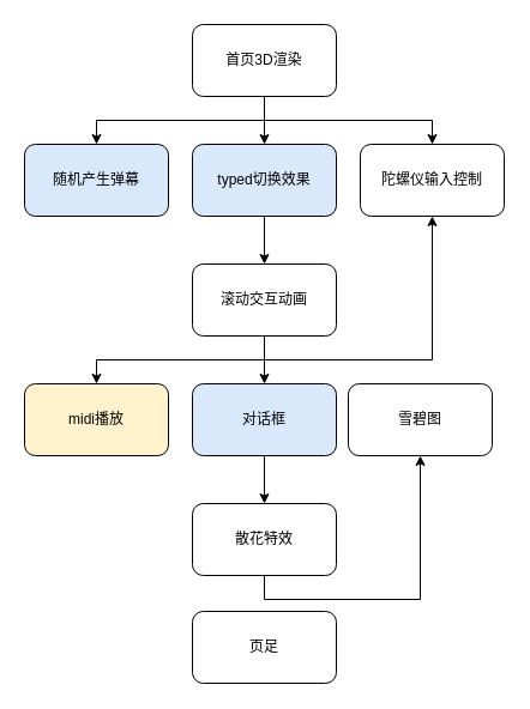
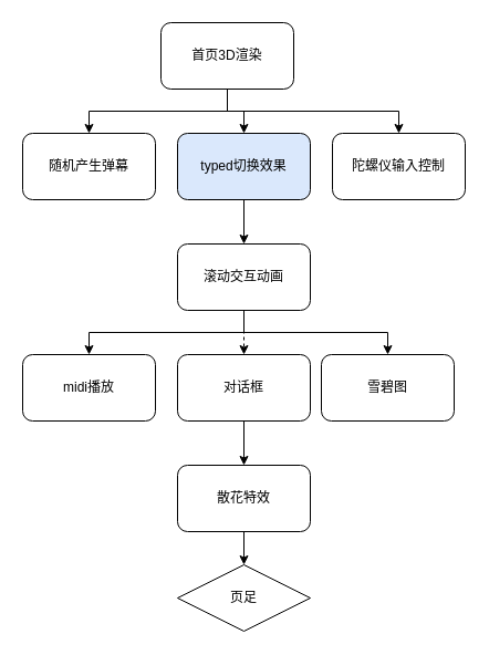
- <mxCell id="5" value="首页3D渲染" style="rounded=1;whiteSpace=wrap;html=1;" vertex="1" parent="1"><mxGeometry x="160" y="20" width="120" height="60" as="geometry" /></mxCell>
+ <mxCell id="5" value="首页3D渲染" style="rounded=1;whiteSpace=wrap;html=1;" vertex="1" parent="1"><mxGeometry x="145" y="20" width="120" height="60" as="geometry" /></mxCell>
- <mxCell id="6" value="随机产生弹幕" style="rounded=1;whiteSpace=wrap;html=1;fillColor=#dae8fc;" vertex="1" parent="1"><mxGeometry x="20" y="120" width="120" height="60" as="geometry" /></mxCell>
+ <mxCell id="6" value="随机产生弹幕" style="rounded=1;whiteSpace=wrap;html=1;" vertex="1" parent="1"><mxGeometry x="20" y="120" width="120" height="60" as="geometry" /></mxCell>
- <mxCell id="10" style="edgeStyle=orthogonalEdgeStyle;rounded=0;orthogonalLoop=1;jettySize=auto;html=1;exitX=0.5;exitY=1;exitDx=0;exitDy=0;" edge="1" parent="1" source="11" target="7"><mxGeometry relative="1" as="geometry" /></mxCell>
+ <mxCell id="10" style="edgeStyle=orthogonalEdgeStyle;rounded=0;orthogonalLoop=1;jettySize=auto;html=1;exitX=0.5;exitY=1;exitDx=0;exitDy=0;" edge="1" parent="1" source="11" target="17"><mxGeometry relative="1" as="geometry" /></mxCell>
- <mxCell id="9" style="edgeStyle=orthogonalEdgeStyle;rounded=0;orthogonalLoop=1;jettySize=auto;html=1;exitX=0.5;exitY=1;exitDx=0;exitDy=0;entryX=0.5;entryY=0;entryDx=0;entryDy=0;" edge="1" parent="1" source="11" target="16"><mxGeometry relative="1" as="geometry" /></mxCell>
+ <mxCell id="9" style="edgeStyle=orthogonalEdgeStyle;rounded=0;orthogonalLoop=1;jettySize=auto;html=1;exitX=0.5;exitY=1;exitDx=0;exitDy=0;entryX=0.5;entryY=0;entryDx=0;entryDy=0;dashed=1;" edge="1" parent="1" source="11" target="16"><mxGeometry relative="1" as="geometry" /></mxCell>
- <mxCell id="12" value="midi播放" style="rounded=1;whiteSpace=wrap;html=1;fillColor=#fff2cc;" vertex="1" parent="1"><mxGeometry x="20" y="320" width="120" height="60" as="geometry" /></mxCell>
+ <mxCell id="12" value="midi播放" style="rounded=1;whiteSpace=wrap;html=1;" vertex="1" parent="1"><mxGeometry x="20" y="320" width="120" height="60" as="geometry" /></mxCell>
- <mxCell id="16" value="对话框" style="rounded=1;whiteSpace=wrap;html=1;fillColor=#dae8fc;" vertex="1" parent="1"><mxGeometry x="160" y="320" width="120" height="60" as="geometry" /></mxCell>
+ <mxCell id="16" value="对话框" style="rounded=1;whiteSpace=wrap;html=1;" vertex="1" parent="1"><mxGeometry x="160" y="320" width="120" height="60" as="geometry" /></mxCell>
- <mxCell id="18" style="edgeStyle=orthogonalEdgeStyle;rounded=0;orthogonalLoop=1;jettySize=auto;html=1;exitX=0.5;exitY=1;exitDx=0;exitDy=0;" edge="1" parent="1" source="19" target="17"><mxGeometry relative="1" as="geometry" /></mxCell>
+ <mxCell id="18" style="edgeStyle=orthogonalEdgeStyle;rounded=0;orthogonalLoop=1;jettySize=auto;html=1;exitX=0.5;exitY=1;exitDx=0;exitDy=0;" edge="1" parent="1" source="19" target="20"><mxGeometry relative="1" as="geometry" /></mxCell>
- <mxCell id="20" value="页足" style="rounded=1;whiteSpace=wrap;html=1;" vertex="1" parent="1"><mxGeometry x="160" y="510" width="120" height="60" as="geometry" /></mxCell>
+ <mxCell id="20" value="页足" style="rhombus;whiteSpace=wrap;html=1;" vertex="1" parent="1"><mxGeometry x="160" y="510" width="120" height="60" as="geometry" /></mxCell>
